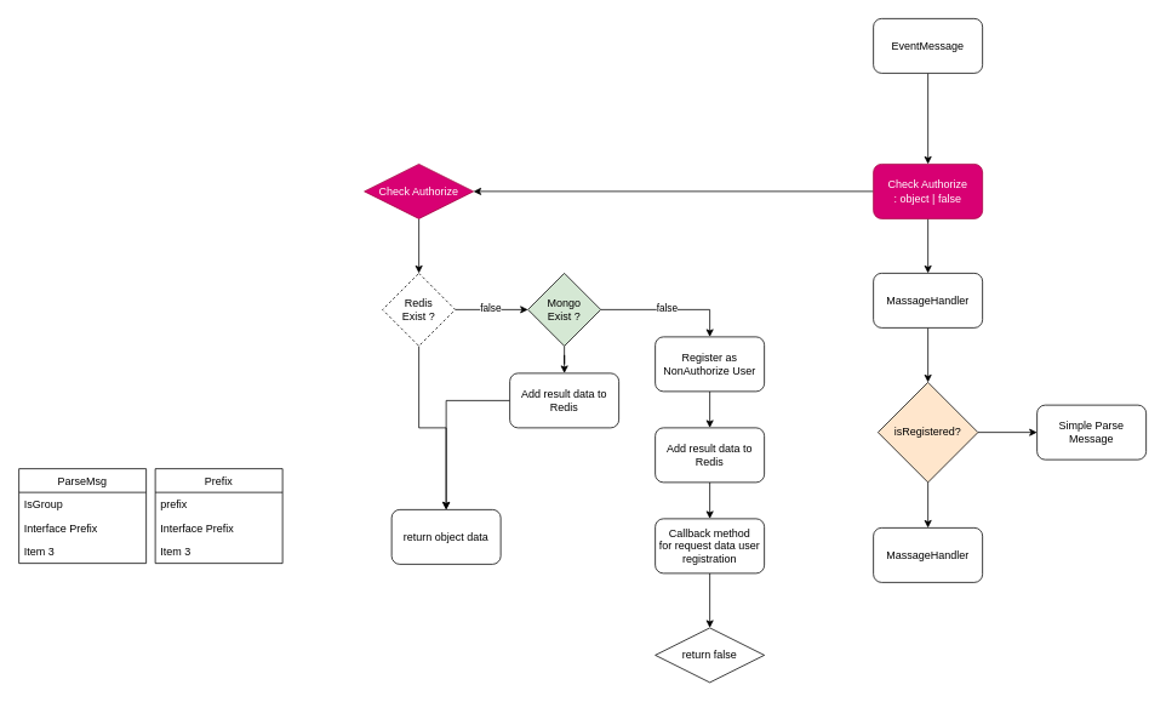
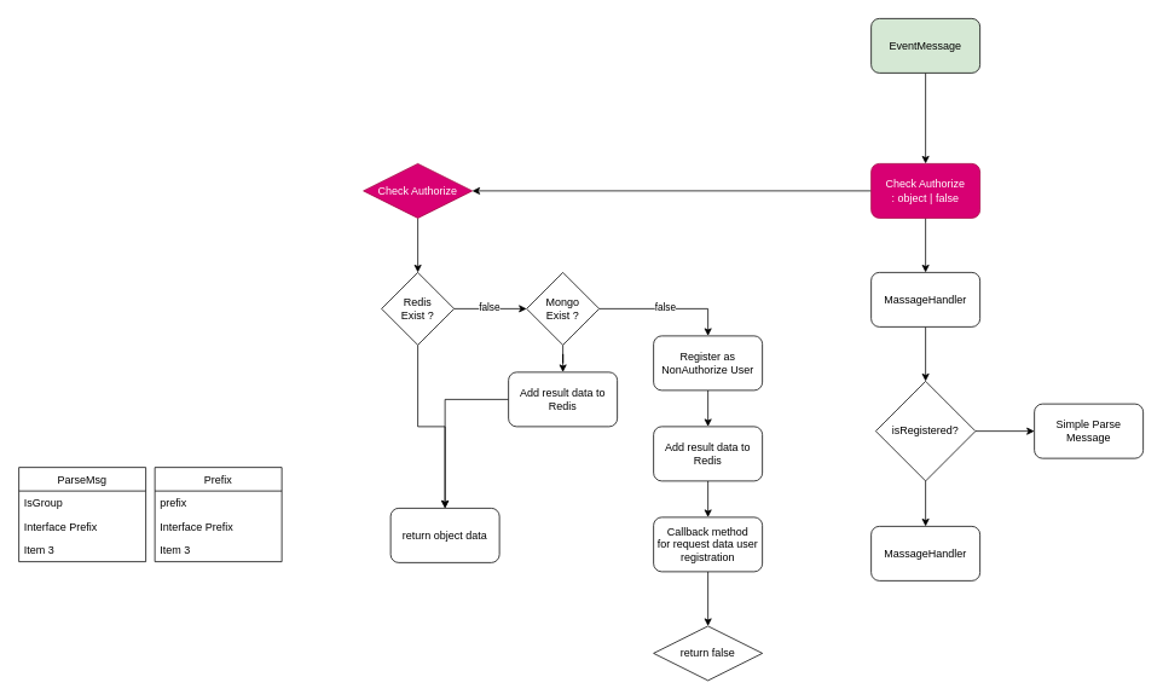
- <mxCell id="3" value="EventMessage" style="rounded=1;whiteSpace=wrap;html=1;" vertex="1" parent="1"><mxGeometry x="960" y="20" width="120" height="60" as="geometry" /></mxCell>
+ <mxCell id="3" value="EventMessage" style="rounded=1;whiteSpace=wrap;html=1;fillColor=#d5e8d4;" vertex="1" parent="1"><mxGeometry x="960" y="20" width="120" height="60" as="geometry" /></mxCell>
- <mxCell id="14" value="&lt;span&gt;Redis &lt;br&gt;Exist ?&lt;/span&gt;" style="rhombus;whiteSpace=wrap;html=1;dashed=1;" vertex="1" parent="1"><mxGeometry x="420" y="300" width="80" height="80" as="geometry" /></mxCell>
+ <mxCell id="14" value="&lt;span&gt;Redis &lt;br&gt;Exist ?&lt;/span&gt;" style="rhombus;whiteSpace=wrap;html=1;" vertex="1" parent="1"><mxGeometry x="420" y="300" width="80" height="80" as="geometry" /></mxCell>
- <mxCell id="18" value="&lt;span&gt;Mongo &lt;br&gt;Exist ?&lt;/span&gt;" style="rhombus;whiteSpace=wrap;html=1;fillColor=#d5e8d4;" vertex="1" parent="1"><mxGeometry x="580" y="300" width="80" height="80" as="geometry" /></mxCell>
+ <mxCell id="18" value="&lt;span&gt;Mongo &lt;br&gt;Exist ?&lt;/span&gt;" style="rhombus;whiteSpace=wrap;html=1;" vertex="1" parent="1"><mxGeometry x="580" y="300" width="80" height="80" as="geometry" /></mxCell>
- <mxCell id="31" value="isRegistered?" style="rhombus;whiteSpace=wrap;html=1;fillColor=#ffe6cc;" vertex="1" parent="1"><mxGeometry x="965" y="420" width="110" height="110" as="geometry" /></mxCell>
+ <mxCell id="31" value="isRegistered?" style="rhombus;whiteSpace=wrap;html=1;" vertex="1" parent="1"><mxGeometry x="965" y="420" width="110" height="110" as="geometry" /></mxCell>
